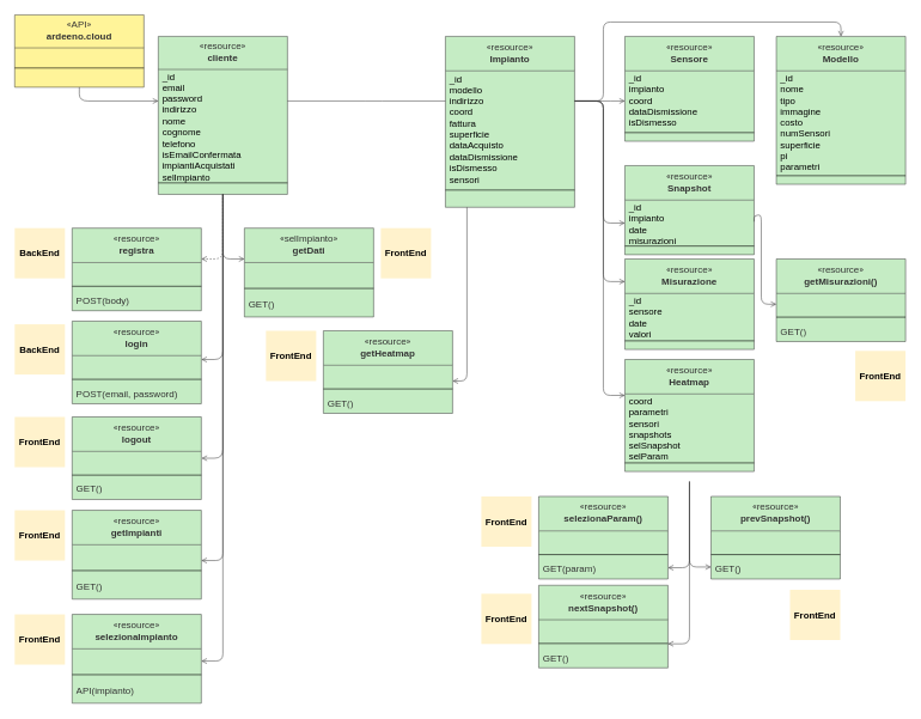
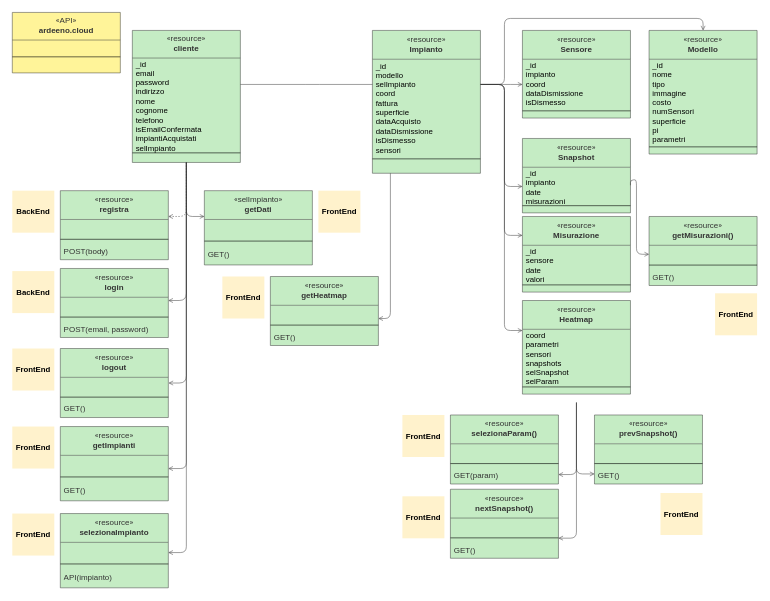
- <mxCell id="36" value="" style="html=1;jettySize=18;whiteSpace=wrap;fontSize=13;strokeColor=#333333;strokeOpacity=100;strokeWidth=0.8;rounded=1;arcSize=24;edgeStyle=orthogonalEdgeStyle;startArrow=none;endArrow=open;" parent="1" source="31" target="3" edge="1"><mxGeometry width="100" height="100" relative="1" as="geometry"><Array as="points"><mxPoint x="110" y="140" /></Array></mxGeometry></mxCell>
- <mxCell id="9" value="_id&lt;br&gt;modello&lt;br&gt;indirizzo&lt;br&gt;coord&lt;br&gt;fattura&lt;br&gt;superficie&lt;br&gt;dataAcquisto&lt;br&gt;dataDismissione&lt;br&gt;isDismesso&lt;br&gt;sensori" style="part=1;resizeHeight=0;strokeColor=none;fillColor=none;align=left;verticalAlign=middle;spacingLeft=4;spacingRight=4;rotatable=0;points=[[0,0.5],[1,0.5]];portConstraint=eastwest;swimlaneFillColor=#c5ecc4;strokeOpacity=100;fillOpacity=100;whiteSpace=wrap;overflow=block;blockSpacing=1;html=1;fontSize=13;" parent="8" vertex="1"><mxGeometry y="48" width="180" height="162" as="geometry" /></mxCell>
+ <mxCell id="9" value="_id&lt;br&gt;modello&lt;br&gt;selImpianto&lt;br&gt;coord&lt;br&gt;fattura&lt;br&gt;superficie&lt;br&gt;dataAcquisto&lt;br&gt;dataDismissione&lt;br&gt;isDismesso&lt;br&gt;sensori" style="part=1;resizeHeight=0;strokeColor=none;fillColor=none;align=left;verticalAlign=middle;spacingLeft=4;spacingRight=4;rotatable=0;points=[[0,0.5],[1,0.5]];portConstraint=eastwest;swimlaneFillColor=#c5ecc4;strokeOpacity=100;fillOpacity=100;whiteSpace=wrap;overflow=block;blockSpacing=1;html=1;fontSize=13;" parent="8" vertex="1"><mxGeometry y="48" width="180" height="162" as="geometry" /></mxCell>
